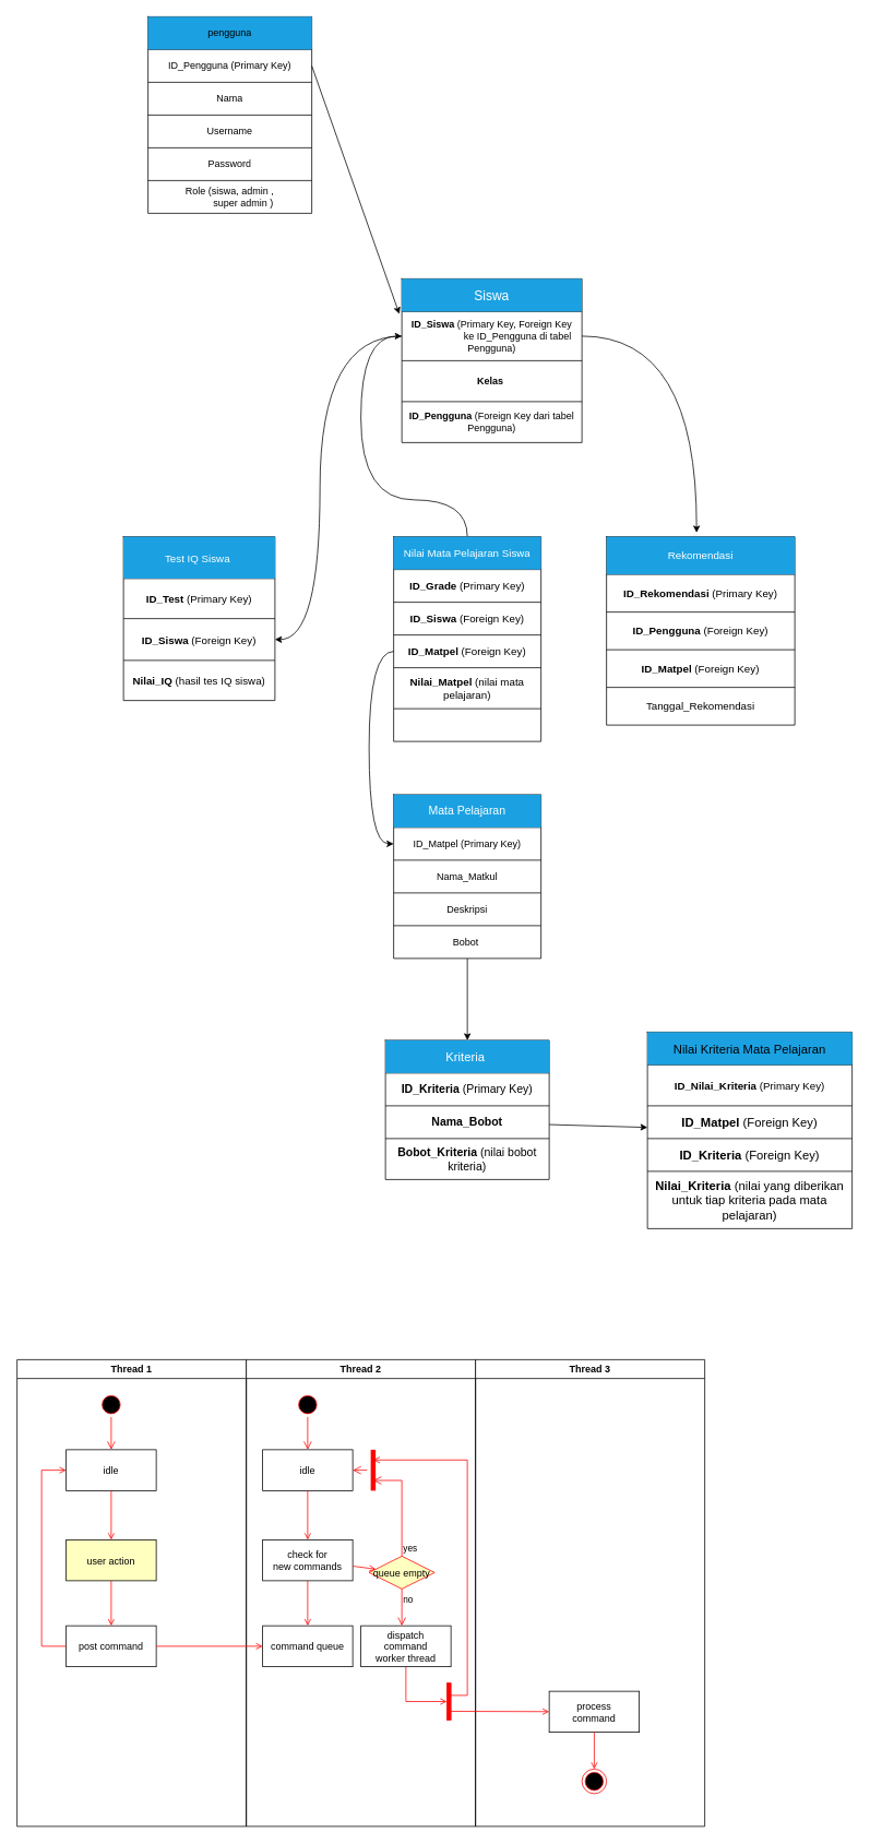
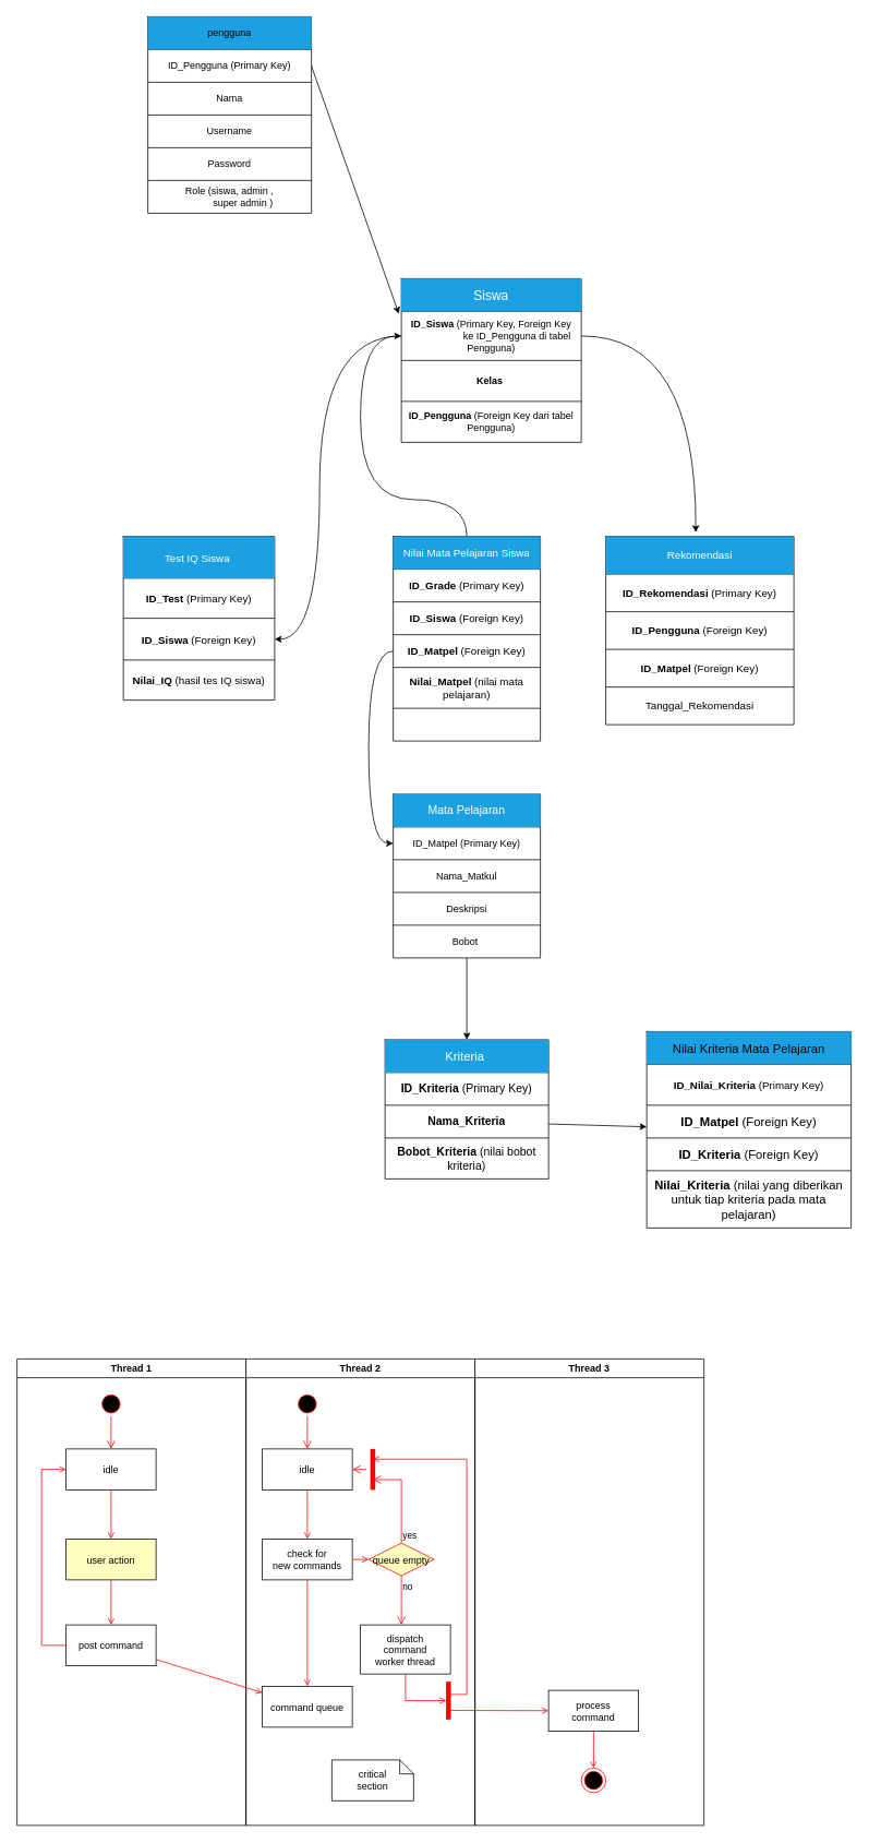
- <mxCell id="42" value="&lt;strong&gt;Nama_Bobot&lt;/strong&gt;" style="shape=partialRectangle;html=1;whiteSpace=wrap;connectable=0;overflow=hidden;fillColor=none;top=0;left=0;bottom=0;right=0;pointerEvents=1;fontSize=14;" vertex="1" parent="41"><mxGeometry width="200" height="40" as="geometry"><mxRectangle width="200" height="40" as="alternateBounds" /></mxGeometry></mxCell>
+ <mxCell id="42" value="&lt;strong&gt;Nama_Kriteria&lt;/strong&gt;" style="shape=partialRectangle;html=1;whiteSpace=wrap;connectable=0;overflow=hidden;fillColor=none;top=0;left=0;bottom=0;right=0;pointerEvents=1;fontSize=14;" vertex="1" parent="41"><mxGeometry width="200" height="40" as="geometry"><mxRectangle width="200" height="40" as="alternateBounds" /></mxGeometry></mxCell>
- <mxCell id="112" value="queue empty" style="rhombus;fillColor=#ffffc0;strokeColor=#ff0000;" vertex="1" parent="104"><mxGeometry x="150" y="240" width="80" height="40" as="geometry" /></mxCell>
+ <mxCell id="112" value="queue empty" style="rhombus;fillColor=#ffffc0;strokeColor=#ff0000;" vertex="1" parent="104"><mxGeometry x="150" y="225" width="80" height="40" as="geometry" /></mxCell>
- <mxCell id="110" value="command queue" style="" vertex="1" parent="104"><mxGeometry x="20" y="325" width="110" height="50" as="geometry" /></mxCell>
+ <mxCell id="110" value="command queue" style="" vertex="1" parent="104"><mxGeometry x="20" y="400" width="110" height="50" as="geometry" /></mxCell>
- <mxCell id="118" value="dispatch&#10;command&#10;worker thread" style="" vertex="1" parent="104"><mxGeometry x="140" y="325" width="110" height="50" as="geometry" /></mxCell>
+ <mxCell id="118" value="dispatch&#10;command&#10;worker thread" style="" vertex="1" parent="104"><mxGeometry x="140" y="325" width="110" height="60" as="geometry" /></mxCell>
+ <mxCell id="119" value="critical&#10;section" style="shape=note;whiteSpace=wrap;size=17" vertex="1" parent="104"><mxGeometry x="105" y="490" width="100" height="50" as="geometry" /></mxCell>
